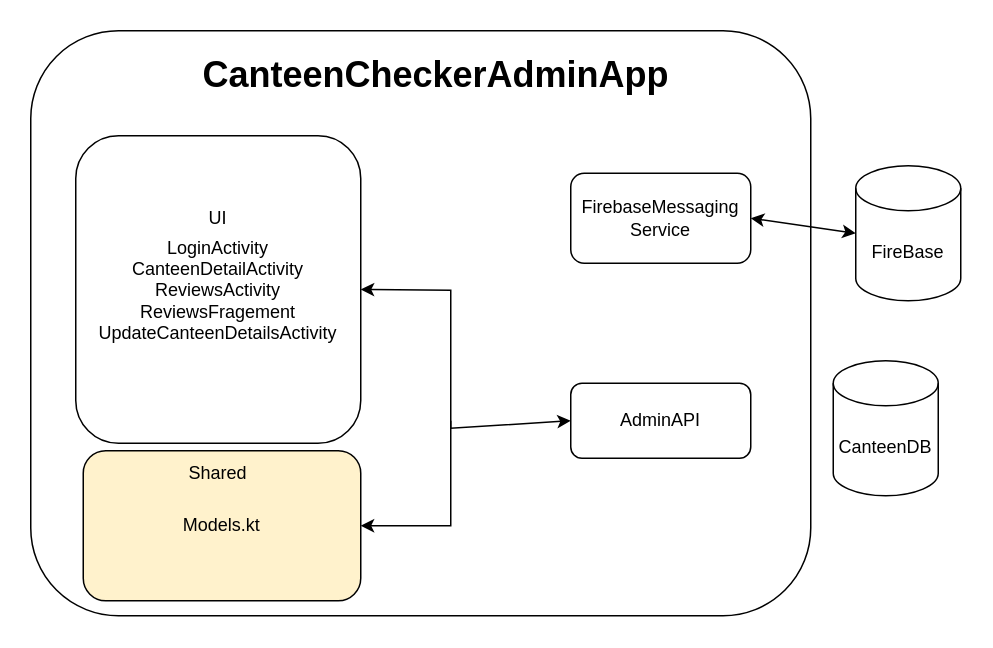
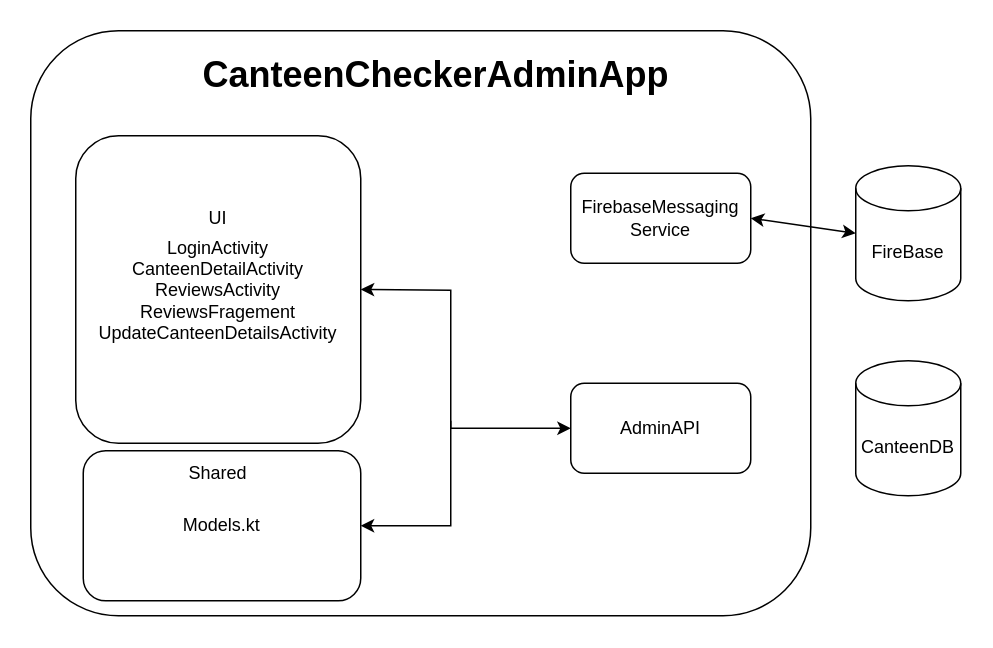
- <mxCell id="5" value="AdminAPI&lt;br&gt;" style="rounded=1;whiteSpace=wrap;html=1;" vertex="1" parent="1"><mxGeometry x="380" y="255" width="120" height="50" as="geometry" /></mxCell>
+ <mxCell id="5" value="AdminAPI&lt;br&gt;" style="rounded=1;whiteSpace=wrap;html=1;" vertex="1" parent="1"><mxGeometry x="380" y="255" width="120" height="60" as="geometry" /></mxCell>
- <mxCell id="4" value="CanteenDB" style="shape=cylinder3;whiteSpace=wrap;html=1;boundedLbl=1;backgroundOutline=1;size=15;" vertex="1" parent="1"><mxGeometry x="555" y="240" width="70" height="90" as="geometry" /></mxCell>
+ <mxCell id="4" value="CanteenDB" style="shape=cylinder3;whiteSpace=wrap;html=1;boundedLbl=1;backgroundOutline=1;size=15;" vertex="1" parent="1"><mxGeometry x="570" y="240" width="70" height="90" as="geometry" /></mxCell>
- <mxCell id="11" value="Models.kt" style="rounded=1;whiteSpace=wrap;html=1;fillColor=#fff2cc;" vertex="1" parent="1"><mxGeometry x="55" y="300" width="185" height="100" as="geometry" /></mxCell>
+ <mxCell id="11" value="Models.kt" style="rounded=1;whiteSpace=wrap;html=1;" vertex="1" parent="1"><mxGeometry x="55" y="300" width="185" height="100" as="geometry" /></mxCell>
